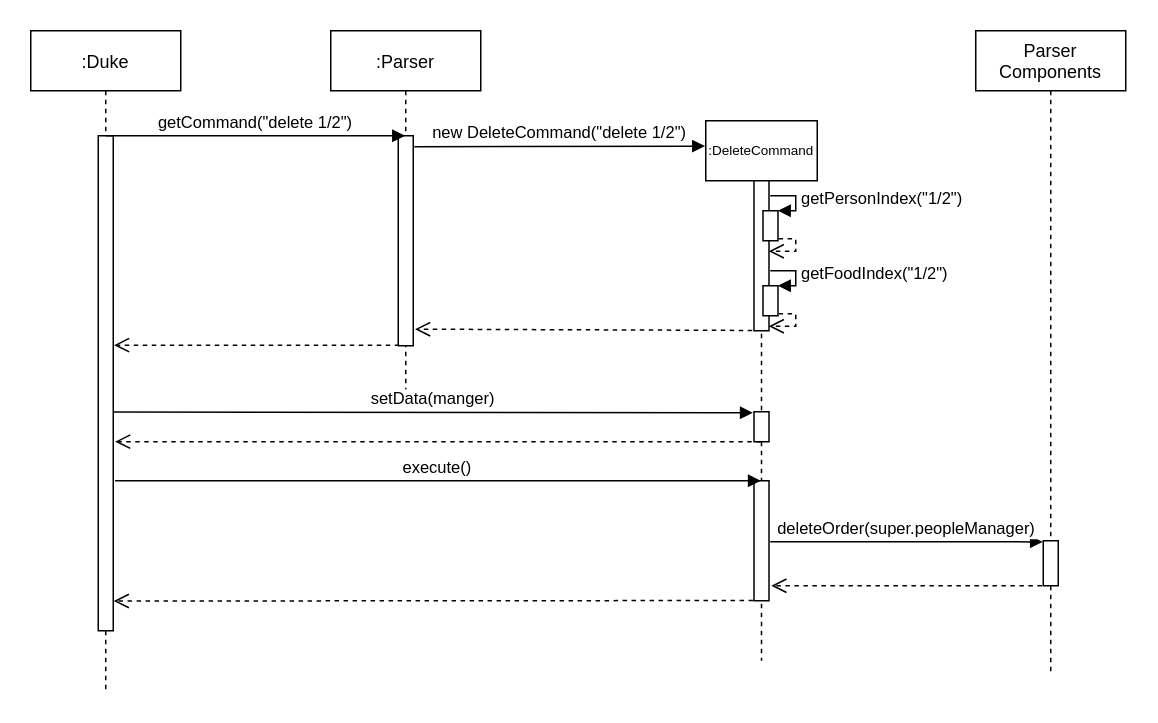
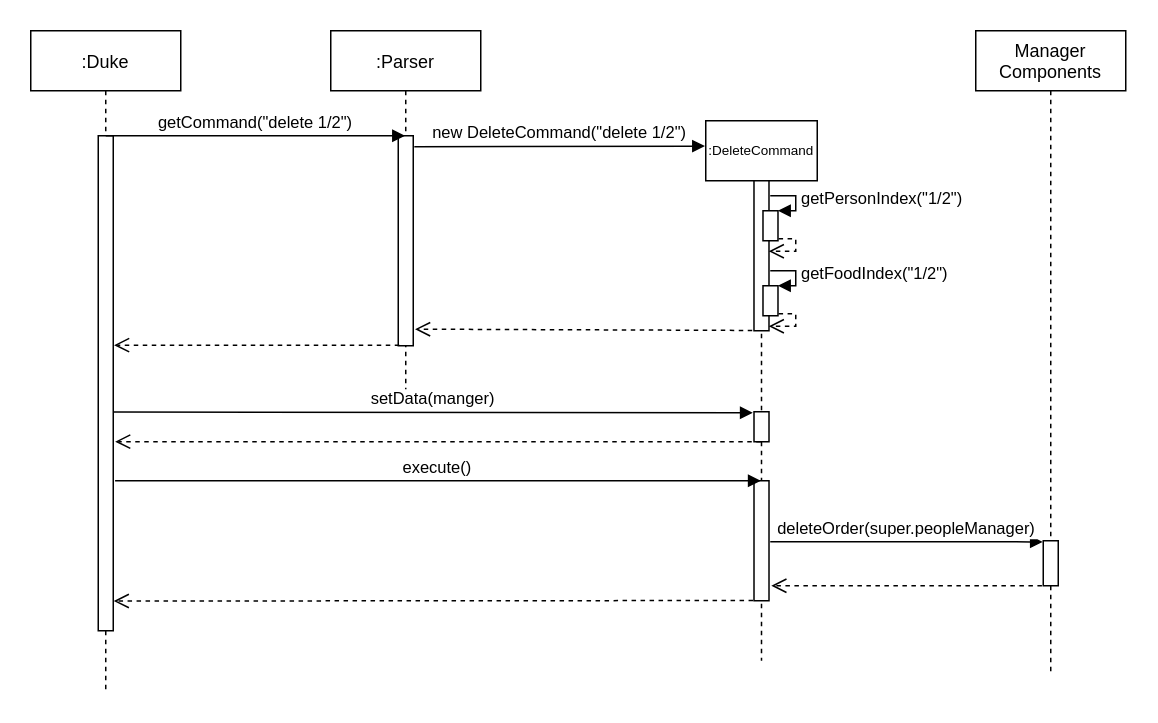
- <mxCell id="23" value="Parser &#10;Components" style="shape=umlLifeline;perimeter=lifelinePerimeter;container=1;collapsible=0;recursiveResize=0;rounded=0;shadow=0;strokeWidth=1;" vertex="1" parent="1"><mxGeometry x="650" y="20" width="100" height="430" as="geometry" /></mxCell>
+ <mxCell id="23" value="Manager &#10;Components" style="shape=umlLifeline;perimeter=lifelinePerimeter;container=1;collapsible=0;recursiveResize=0;rounded=0;shadow=0;strokeWidth=1;" vertex="1" parent="1"><mxGeometry x="650" y="20" width="100" height="430" as="geometry" /></mxCell>
